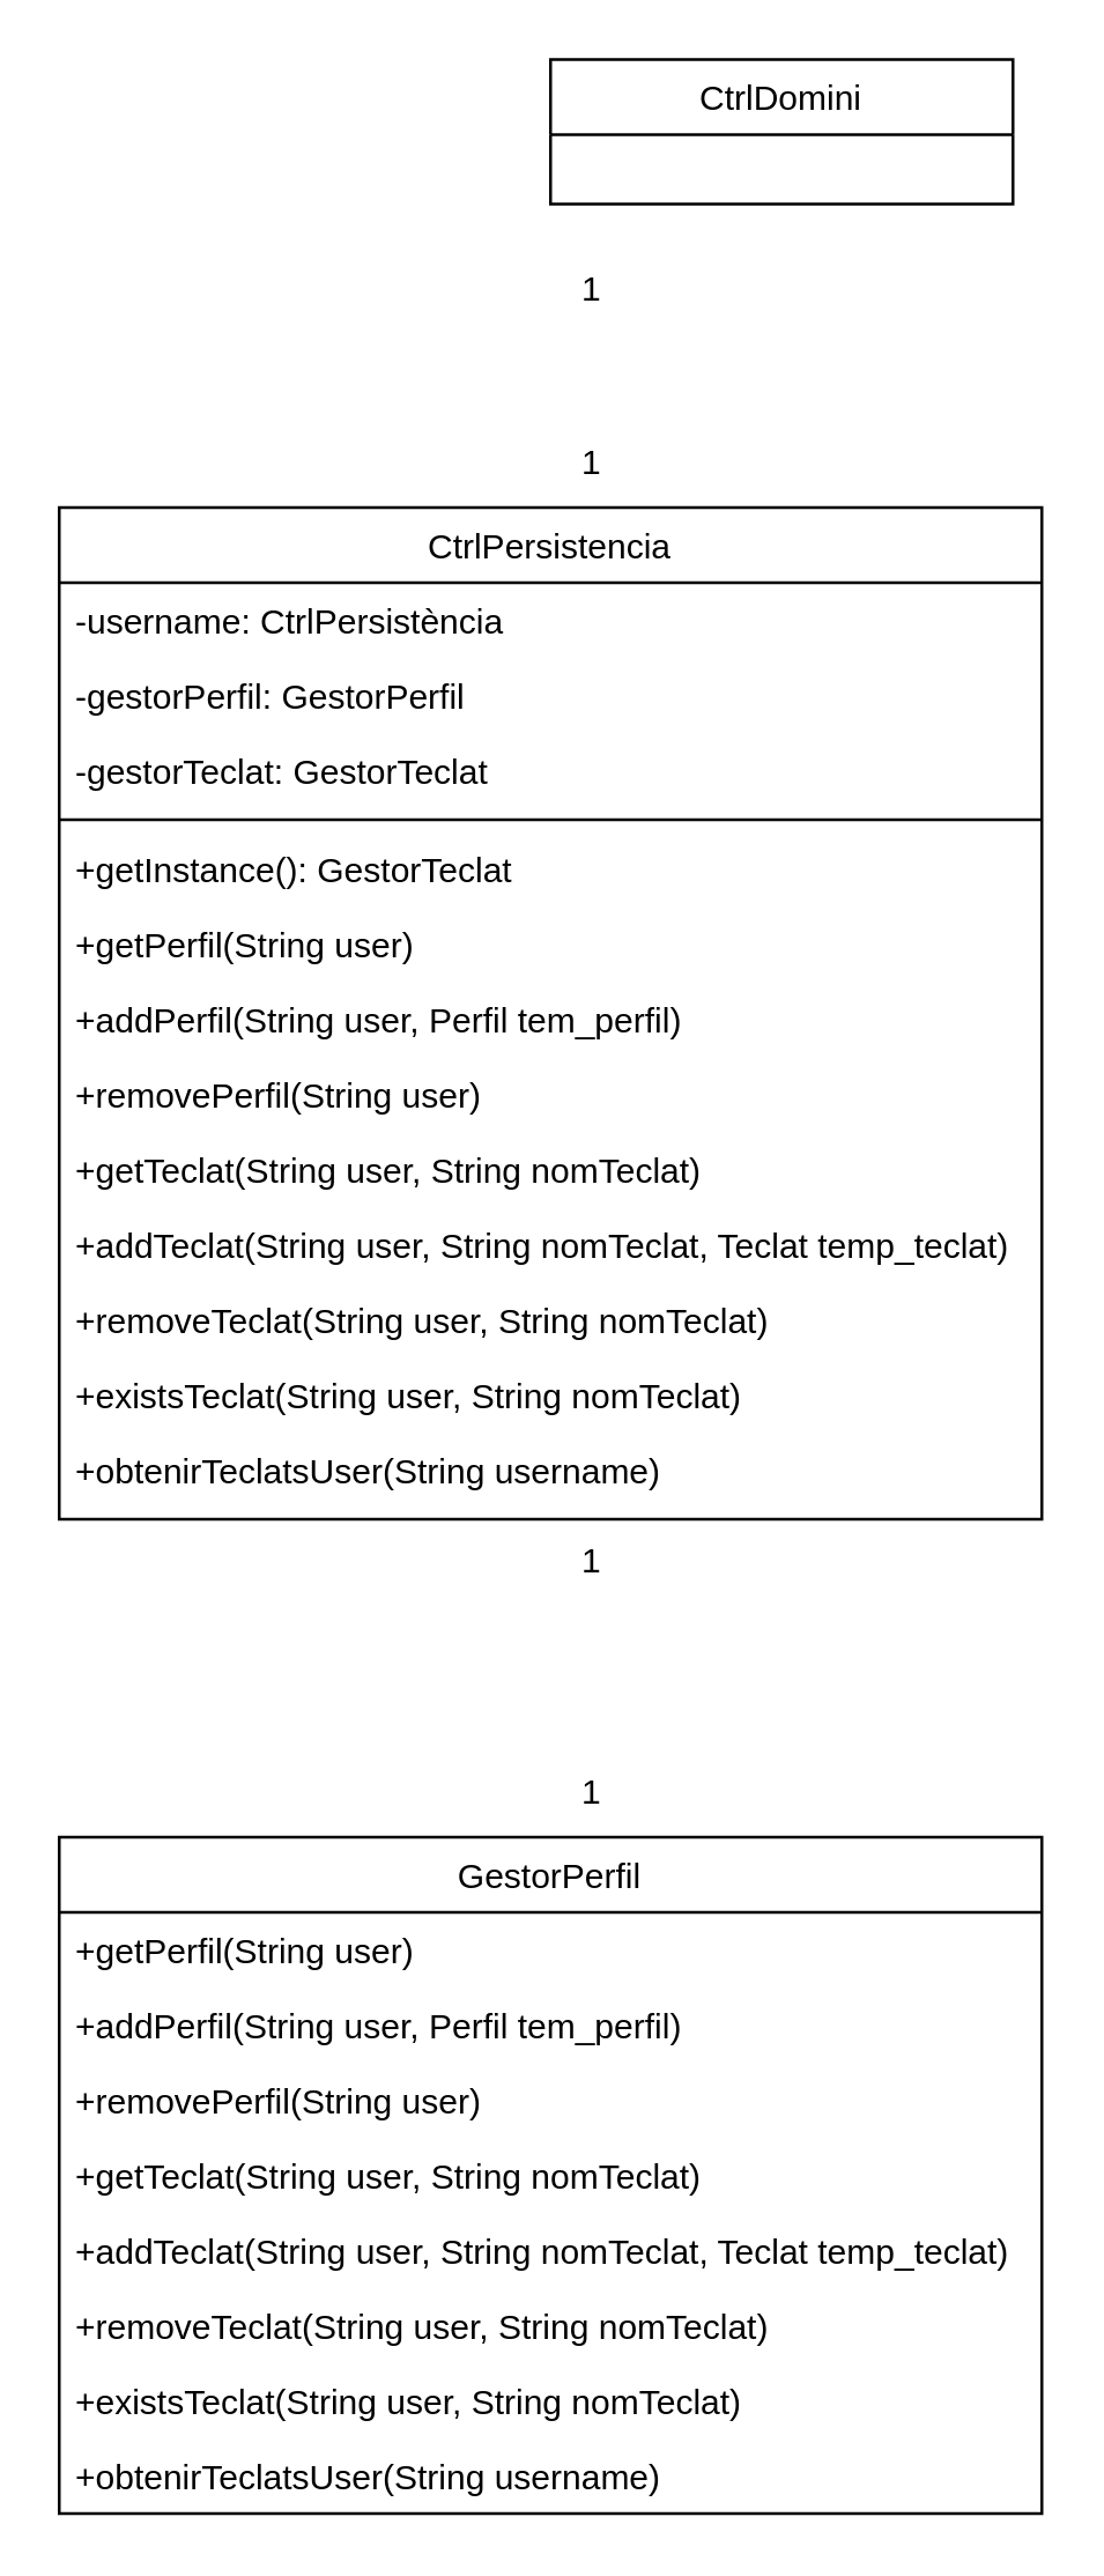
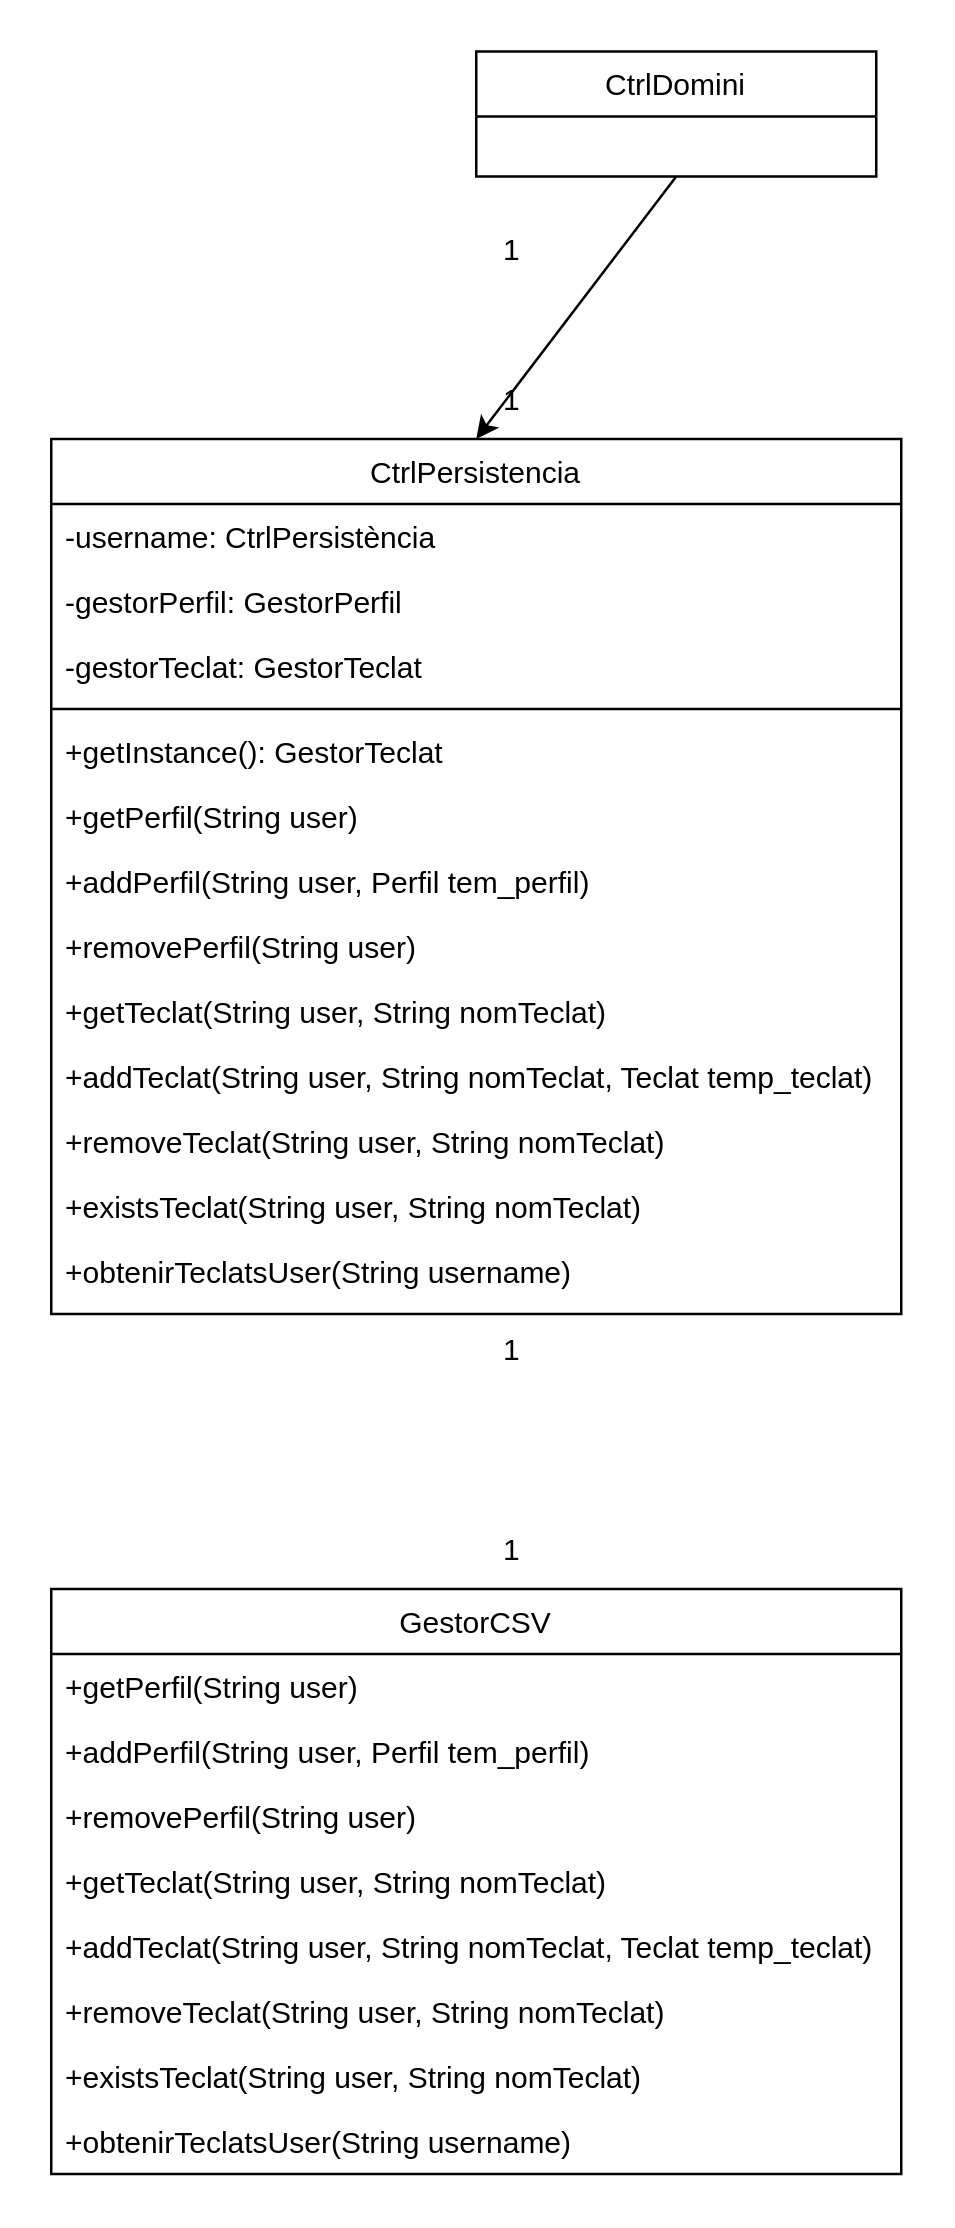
+ <mxCell id="26" value="" style="endArrow=classic;html=1;rounded=0;exitX=0.5;exitY=1;exitDx=0;exitDy=0;entryX=0.5;entryY=0;entryDx=0;entryDy=0;" edge="1" parent="1" source="2" target="12"><mxGeometry width="50" height="50" relative="1" as="geometry"><mxPoint x="180" y="415" as="sourcePoint" /><mxPoint x="230" y="295" as="targetPoint" /></mxGeometry></mxCell>
- <mxCell id="3" value="GestorPerfil" style="swimlane;fontStyle=0;align=center;verticalAlign=top;childLayout=stackLayout;horizontal=1;startSize=26;horizontalStack=0;resizeParent=1;resizeLast=0;collapsible=1;marginBottom=0;rounded=0;shadow=0;strokeWidth=1;" vertex="1" parent="1"><mxGeometry x="20" y="635" width="340" height="234" as="geometry"><mxRectangle x="550" y="140" width="160" height="26" as="alternateBounds" /></mxGeometry></mxCell>
+ <mxCell id="3" value="GestorCSV" style="swimlane;fontStyle=0;align=center;verticalAlign=top;childLayout=stackLayout;horizontal=1;startSize=26;horizontalStack=0;resizeParent=1;resizeLast=0;collapsible=1;marginBottom=0;rounded=0;shadow=0;strokeWidth=1;" vertex="1" parent="1"><mxGeometry x="20" y="635" width="340" height="234" as="geometry"><mxRectangle x="550" y="140" width="160" height="26" as="alternateBounds" /></mxGeometry></mxCell>
